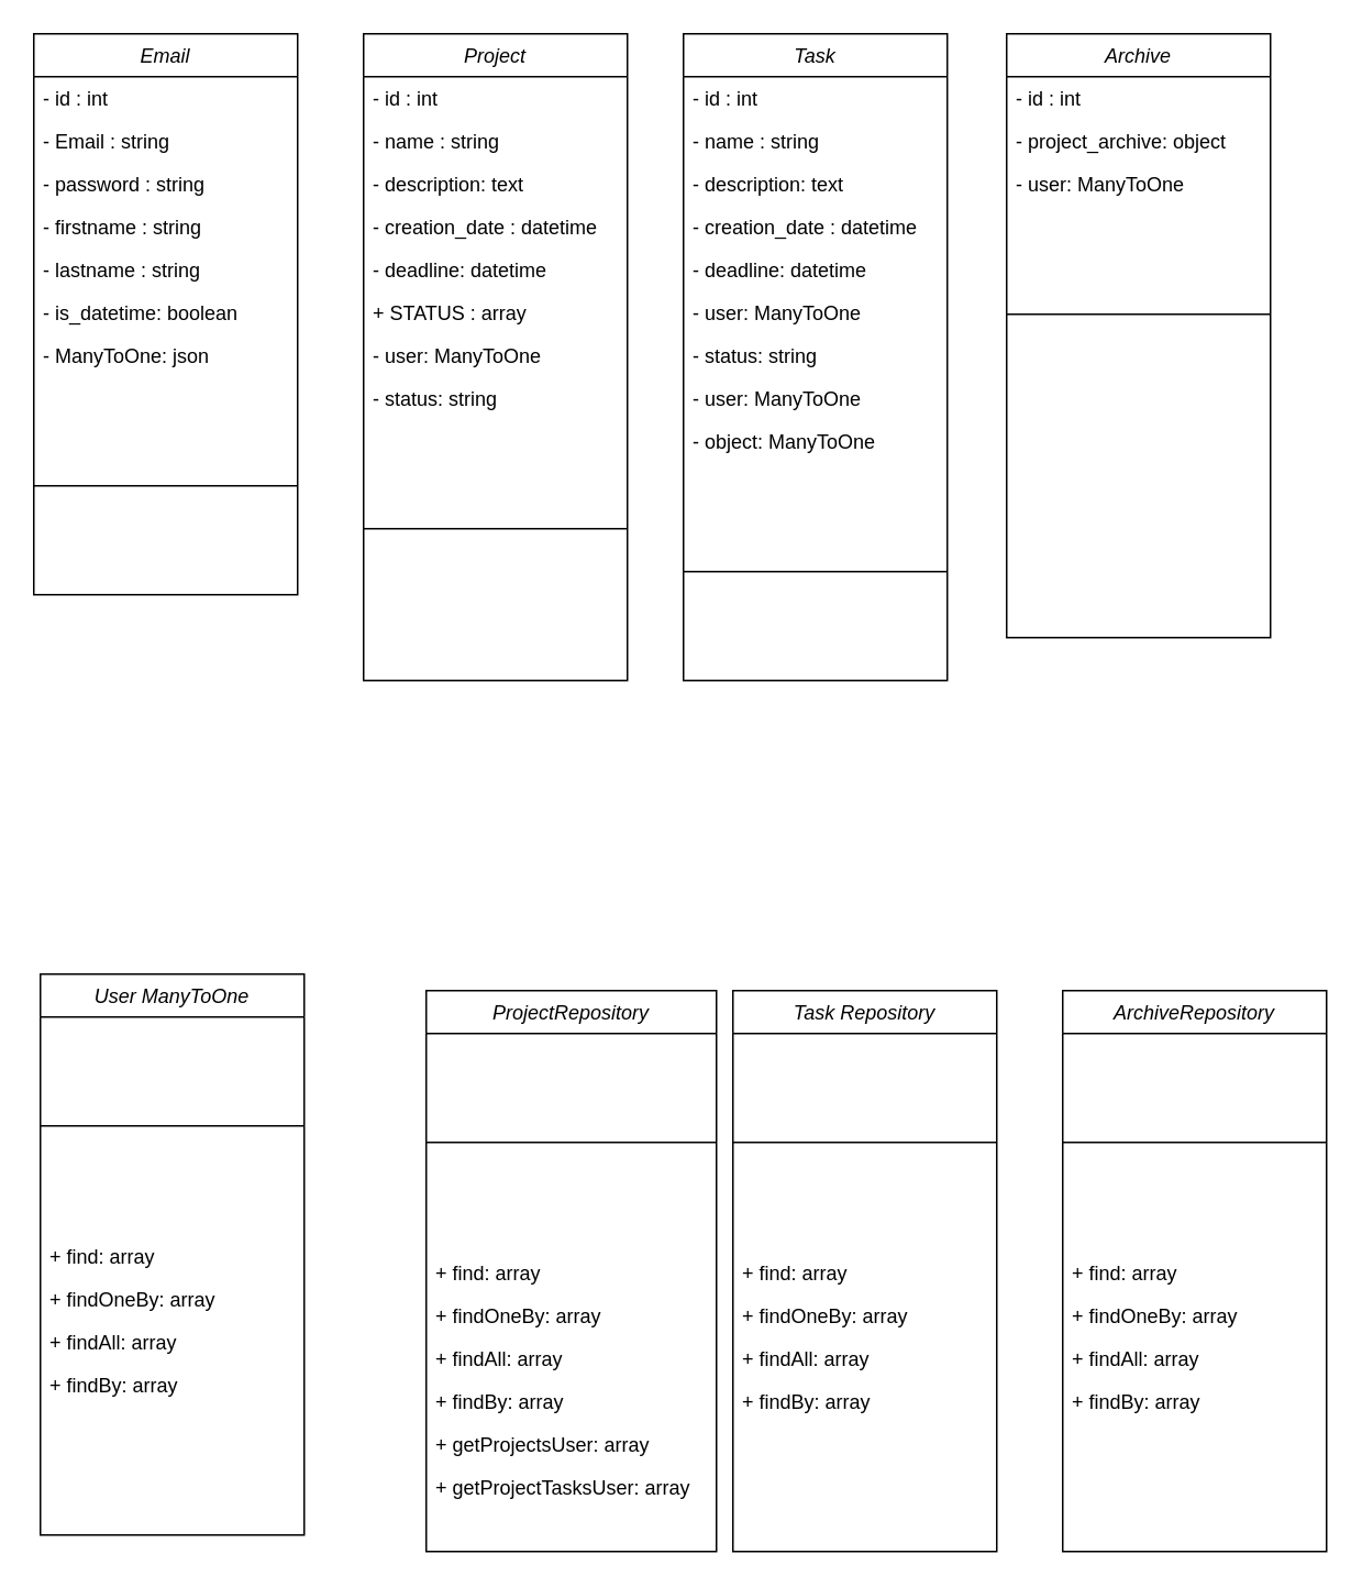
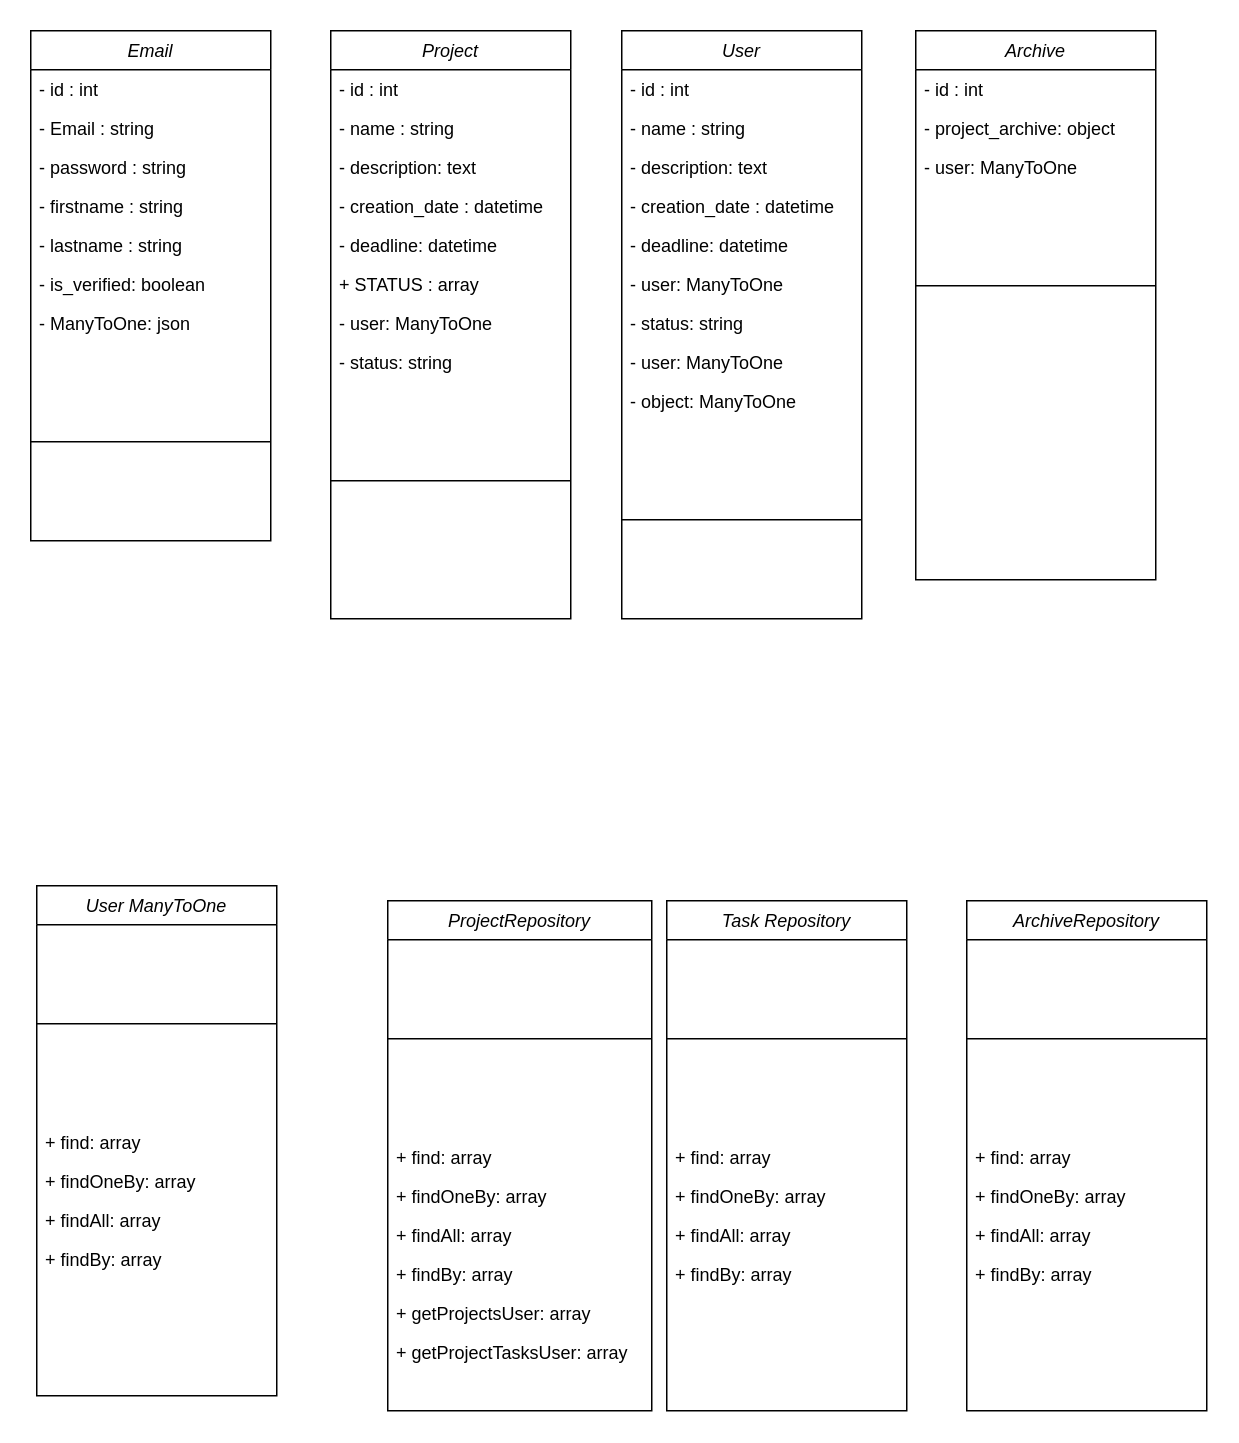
- <mxCell id="21" value="Task" style="swimlane;fontStyle=2;align=center;verticalAlign=top;childLayout=stackLayout;horizontal=1;startSize=26;horizontalStack=0;resizeParent=1;resizeLast=0;collapsible=1;marginBottom=0;rounded=0;shadow=0;strokeWidth=1;" vertex="1" parent="1"><mxGeometry x="414" y="20" width="160" height="392" as="geometry"><mxRectangle x="230" y="140" width="160" height="26" as="alternateBounds" /></mxGeometry></mxCell>
+ <mxCell id="21" value="User" style="swimlane;fontStyle=2;align=center;verticalAlign=top;childLayout=stackLayout;horizontal=1;startSize=26;horizontalStack=0;resizeParent=1;resizeLast=0;collapsible=1;marginBottom=0;rounded=0;shadow=0;strokeWidth=1;" vertex="1" parent="1"><mxGeometry x="414" y="20" width="160" height="392" as="geometry"><mxRectangle x="230" y="140" width="160" height="26" as="alternateBounds" /></mxGeometry></mxCell>
- <mxCell id="8" value="- is_datetime: boolean" style="text;align=left;verticalAlign=top;spacingLeft=4;spacingRight=4;overflow=hidden;rotatable=0;points=[[0,0.5],[1,0.5]];portConstraint=eastwest;rounded=0;shadow=0;html=0;" vertex="1" parent="2"><mxGeometry y="156" width="160" height="26" as="geometry" /></mxCell>
+ <mxCell id="8" value="- is_verified: boolean" style="text;align=left;verticalAlign=top;spacingLeft=4;spacingRight=4;overflow=hidden;rotatable=0;points=[[0,0.5],[1,0.5]];portConstraint=eastwest;rounded=0;shadow=0;html=0;" vertex="1" parent="2"><mxGeometry y="156" width="160" height="26" as="geometry" /></mxCell>
